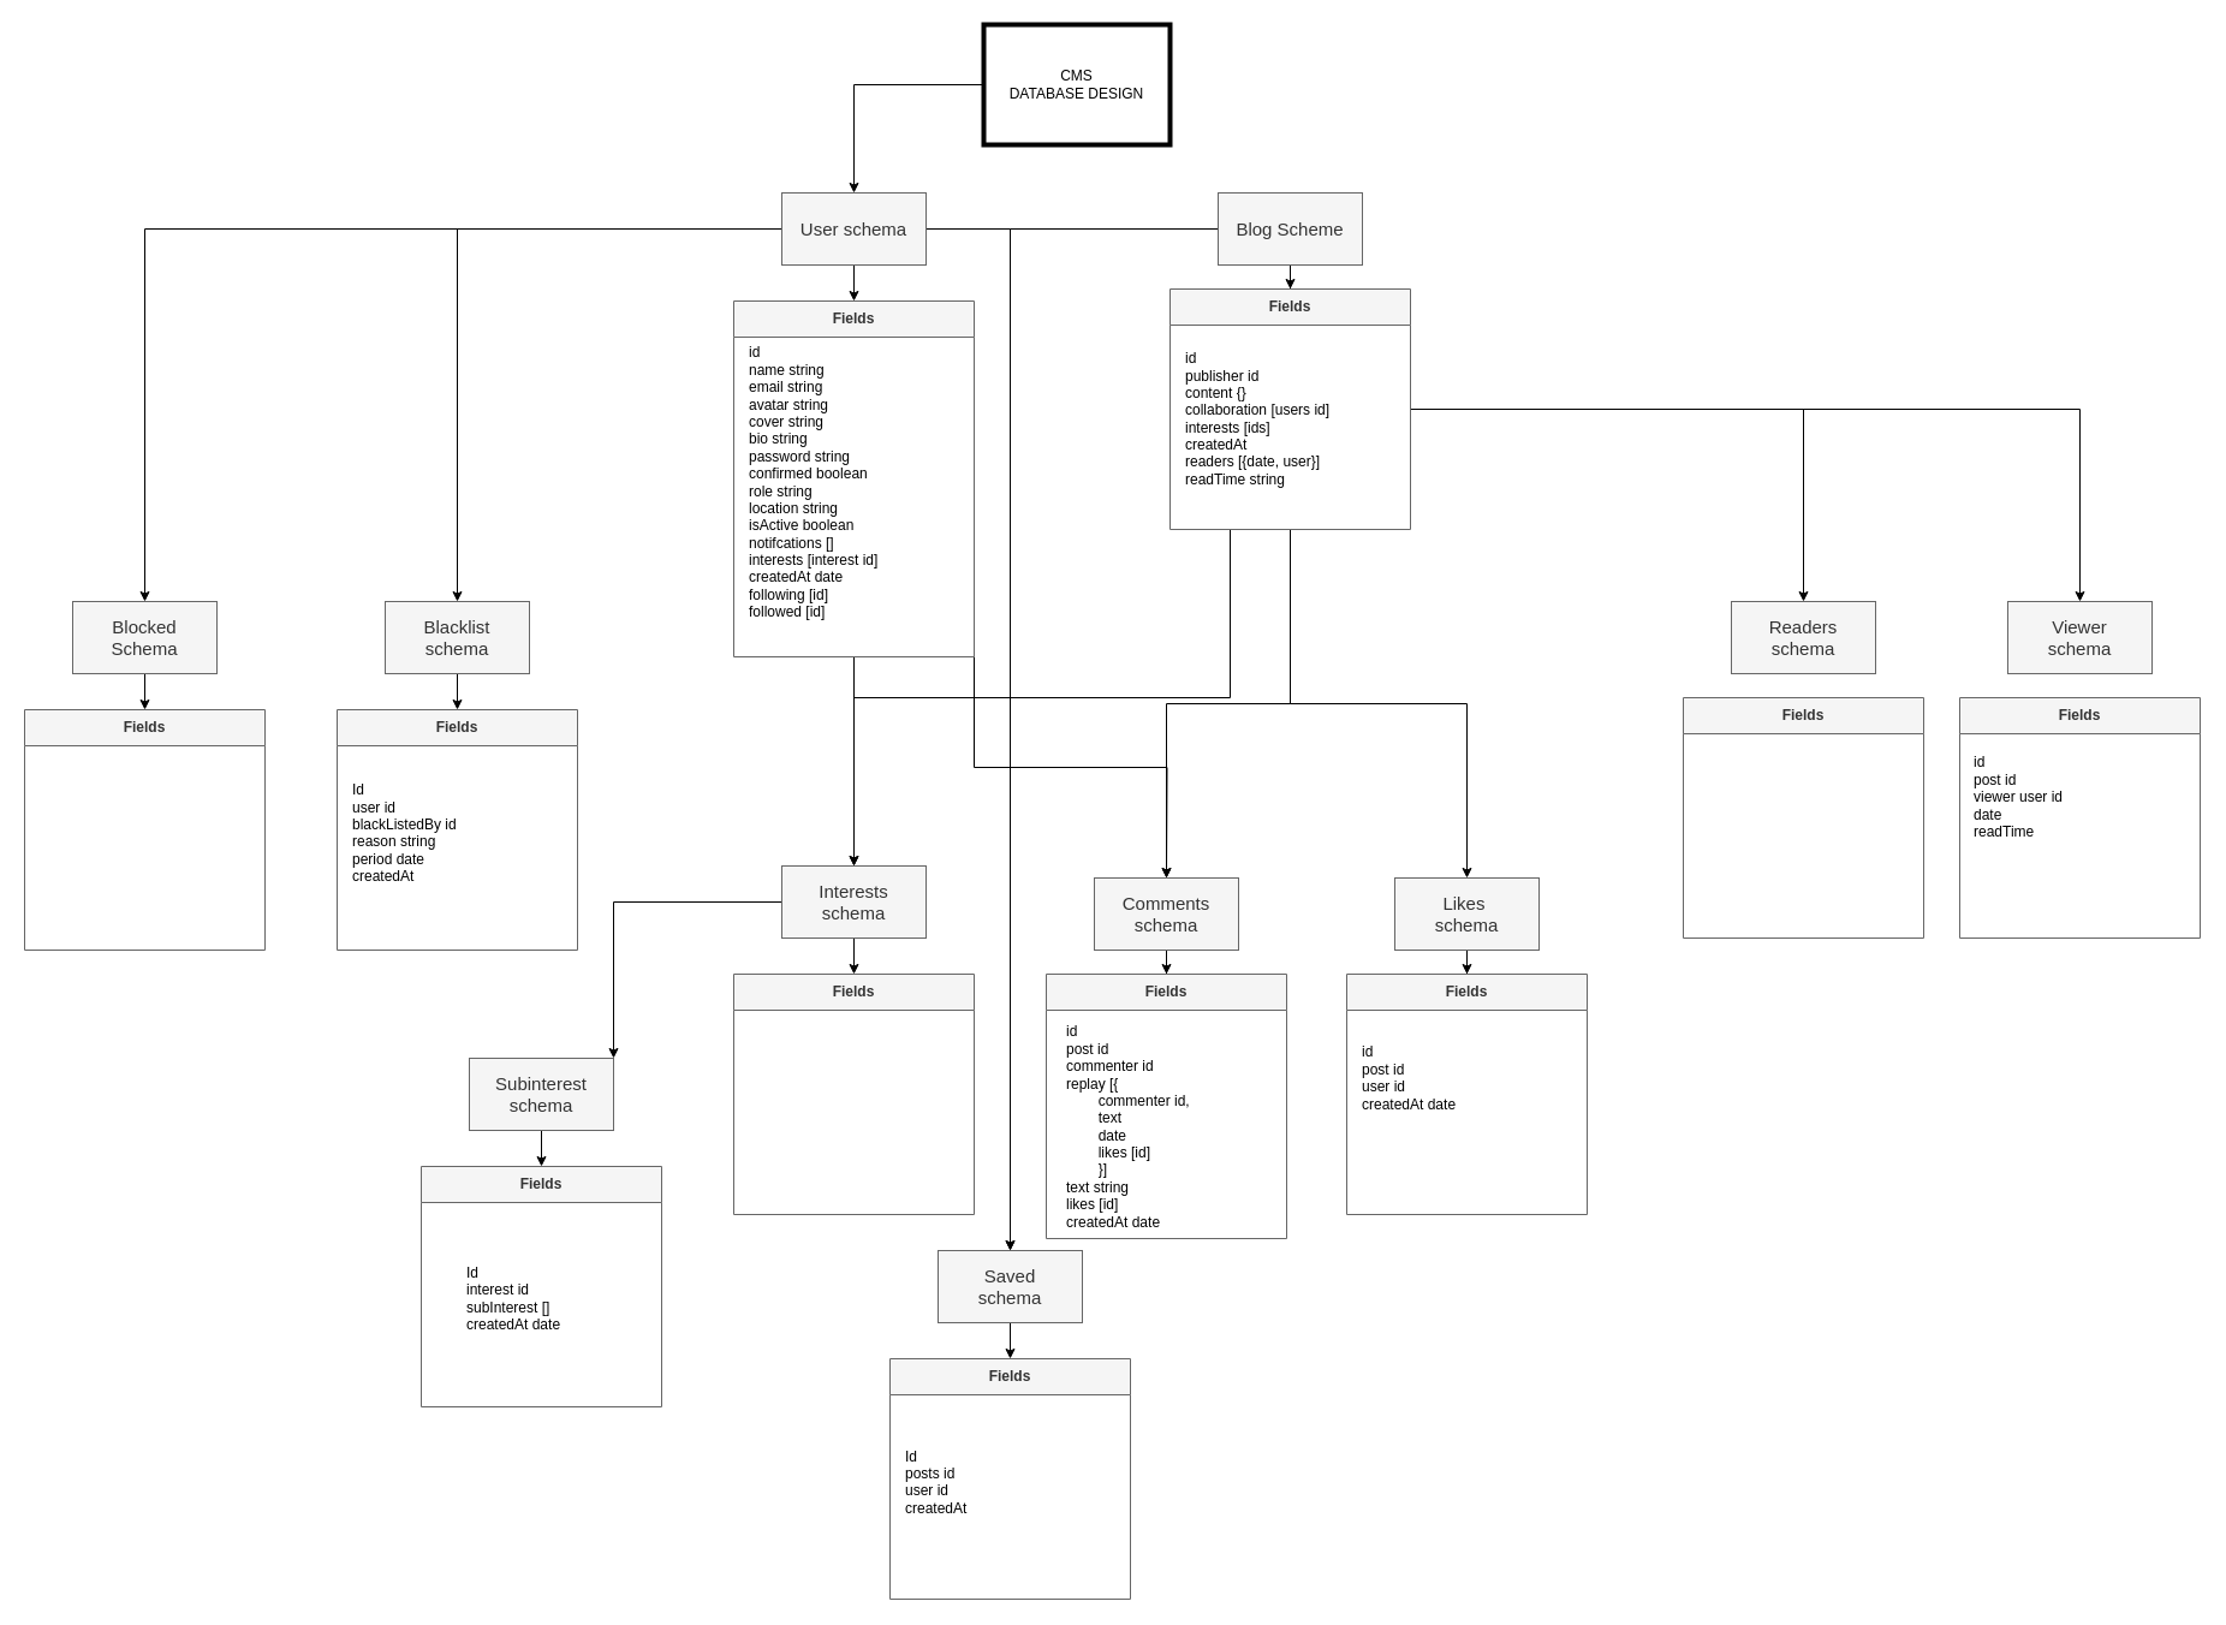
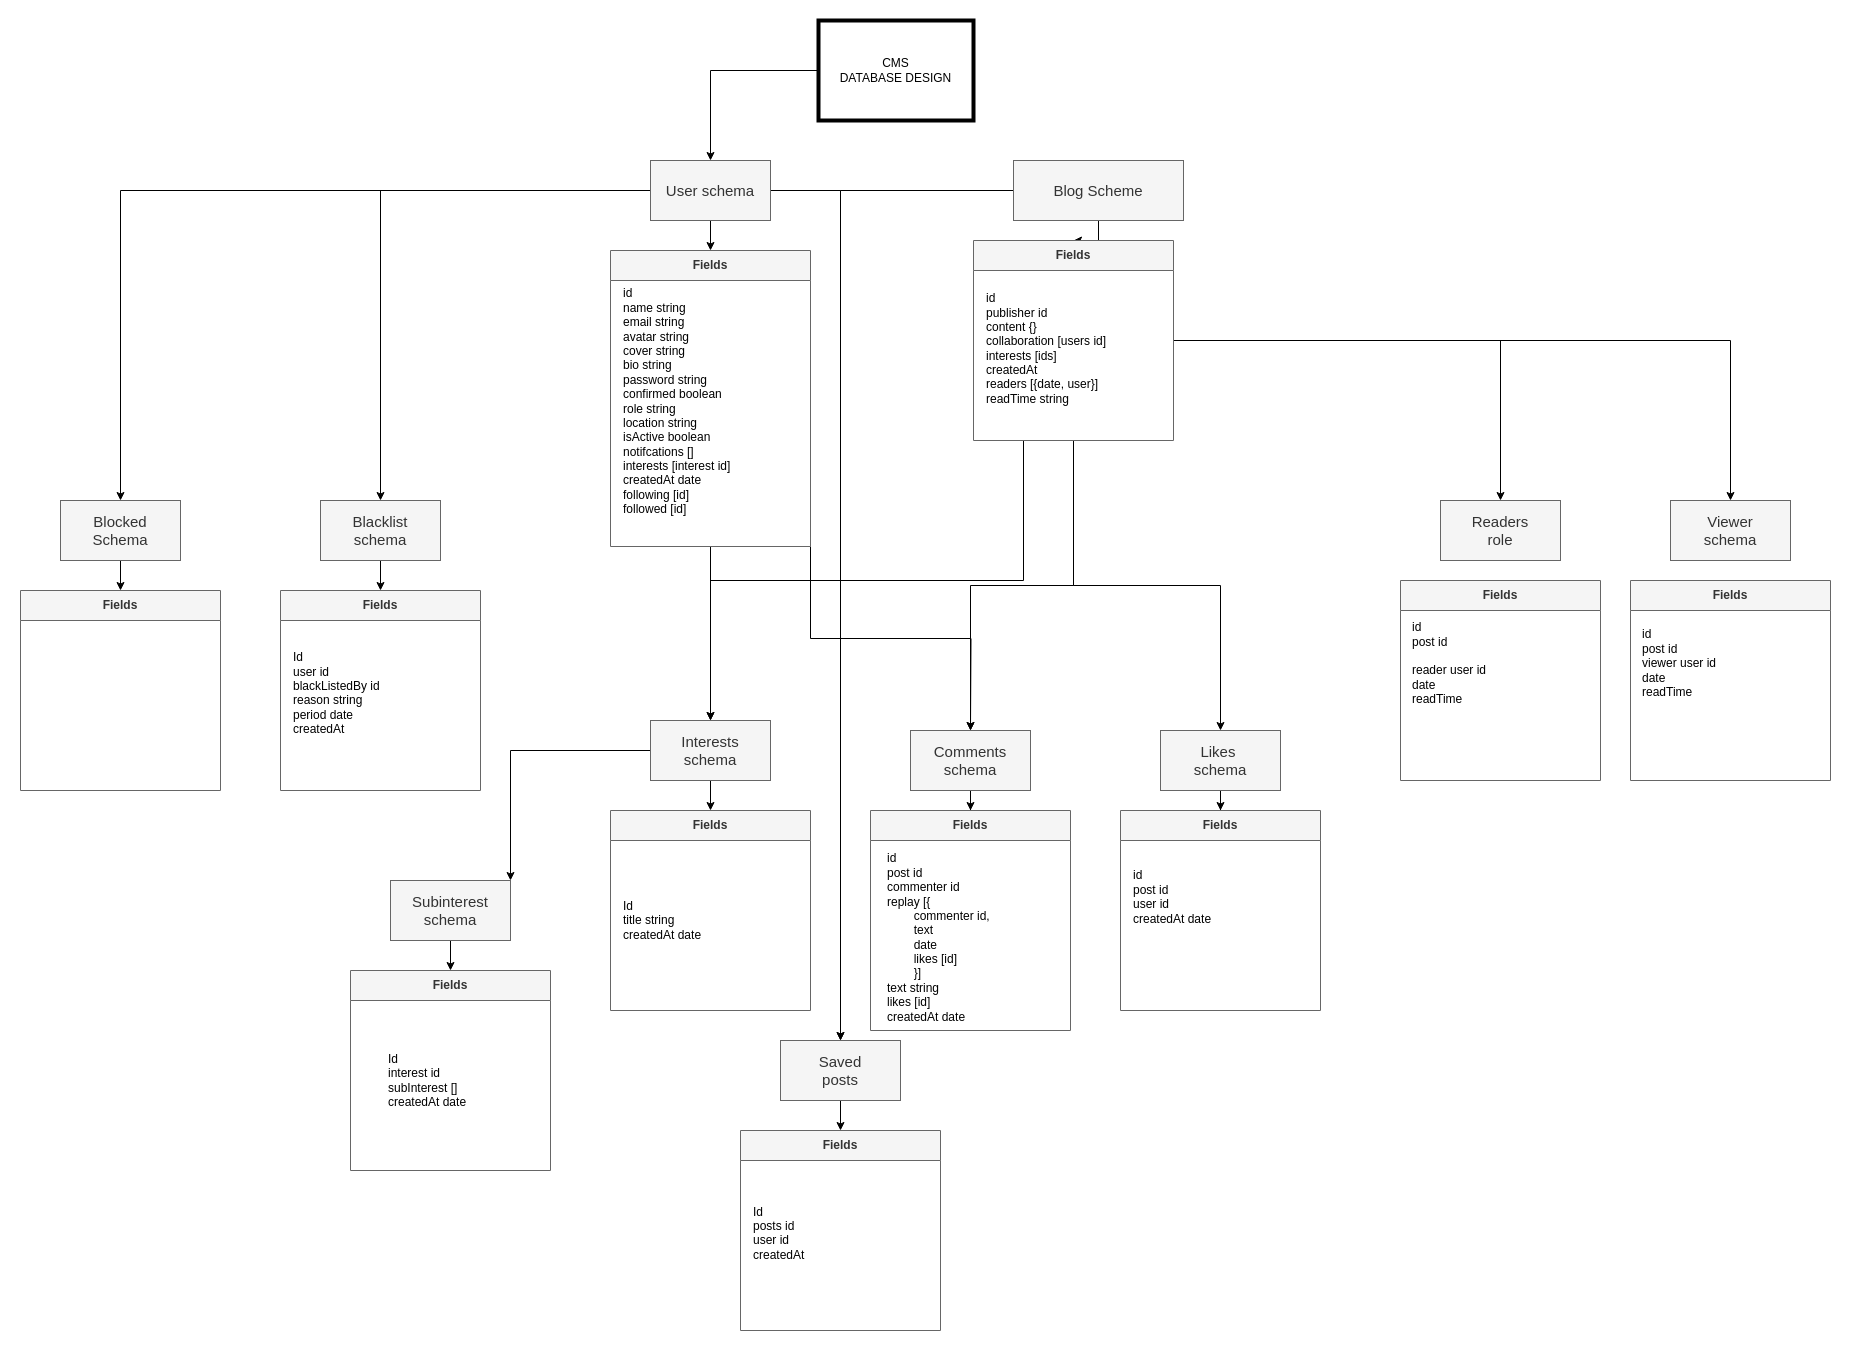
- <mxCell id="19" value="Blog Scheme" style="rounded=0;whiteSpace=wrap;html=1;fillColor=#f5f5f5;fontColor=#333333;strokeColor=#666666;fontSize=15;" parent="1" vertex="1"><mxGeometry x="1013" y="160" width="120" height="60" as="geometry" /></mxCell>
+ <mxCell id="19" value="Blog Scheme" style="rounded=0;whiteSpace=wrap;html=1;fillColor=#f5f5f5;fontColor=#333333;strokeColor=#666666;fontSize=15;" parent="1" vertex="1"><mxGeometry x="1013" y="160" width="170" height="60" as="geometry" /></mxCell>
- <mxCell id="36" value="&lt;div&gt;Readers&lt;/div&gt;&lt;div&gt;schema&lt;/div&gt;" style="rounded=0;whiteSpace=wrap;html=1;fillColor=#f5f5f5;fontColor=#333333;strokeColor=#666666;fontSize=15;" parent="1" vertex="1"><mxGeometry x="1440" y="500" width="120" height="60" as="geometry" /></mxCell>
+ <mxCell id="36" value="&lt;div&gt;Readers&lt;/div&gt;&lt;div&gt;role&lt;/div&gt;" style="rounded=0;whiteSpace=wrap;html=1;fillColor=#f5f5f5;fontColor=#333333;strokeColor=#666666;fontSize=15;" parent="1" vertex="1"><mxGeometry x="1440" y="500" width="120" height="60" as="geometry" /></mxCell>
+ <mxCell id="38" value="&lt;div&gt;id&lt;/div&gt;&lt;div&gt;post id&lt;/div&gt;&lt;div&gt;&lt;br&gt;&lt;/div&gt;&lt;div&gt;reader user id&lt;/div&gt;&lt;div&gt;date&lt;/div&gt;&lt;div&gt;readTime&lt;br&gt;&lt;/div&gt;&lt;div&gt;&lt;br&gt;&lt;/div&gt;" style="text;html=1;align=left;verticalAlign=middle;resizable=0;points=[];autosize=1;strokeColor=none;fillColor=none;" parent="37" vertex="1"><mxGeometry x="10" y="35" width="100" height="110" as="geometry" /></mxCell>
+ <mxCell id="33" value="&lt;div&gt;Id&lt;/div&gt;&lt;div&gt;title string&lt;/div&gt;&lt;div&gt;createdAt date&lt;br&gt;&lt;/div&gt;" style="text;html=1;align=left;verticalAlign=middle;resizable=0;points=[];autosize=1;strokeColor=none;fillColor=none;spacing=4;spacingTop=-1;labelBackgroundColor=none;" parent="32" vertex="1"><mxGeometry x="9" y="80" width="110" height="60" as="geometry" /></mxCell>
- <mxCell id="49" value="&lt;div&gt;Saved&lt;br&gt;&lt;/div&gt;&lt;div&gt;schema&lt;/div&gt;" style="rounded=0;whiteSpace=wrap;html=1;fillColor=#f5f5f5;fontColor=#333333;strokeColor=#666666;fontSize=15;" parent="1" vertex="1"><mxGeometry x="780" y="1040" width="120" height="60" as="geometry" /></mxCell>
+ <mxCell id="49" value="&lt;div&gt;Saved&lt;br&gt;&lt;/div&gt;&lt;div&gt;posts&lt;/div&gt;" style="rounded=0;whiteSpace=wrap;html=1;fillColor=#f5f5f5;fontColor=#333333;strokeColor=#666666;fontSize=15;" parent="1" vertex="1"><mxGeometry x="780" y="1040" width="120" height="60" as="geometry" /></mxCell>
